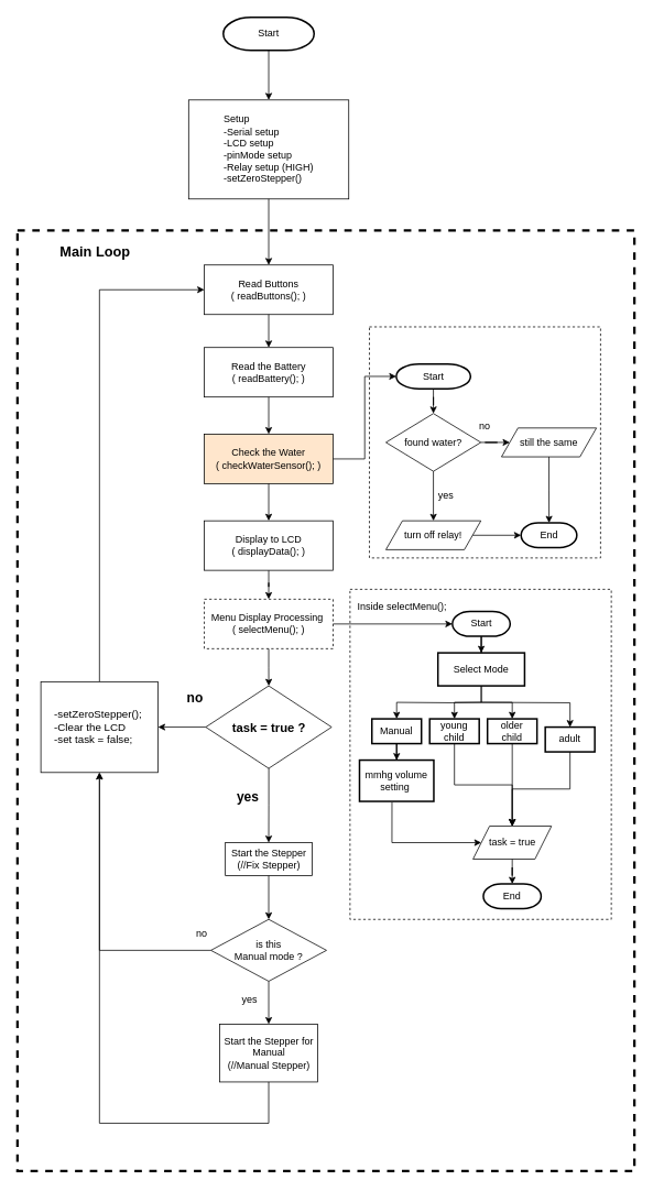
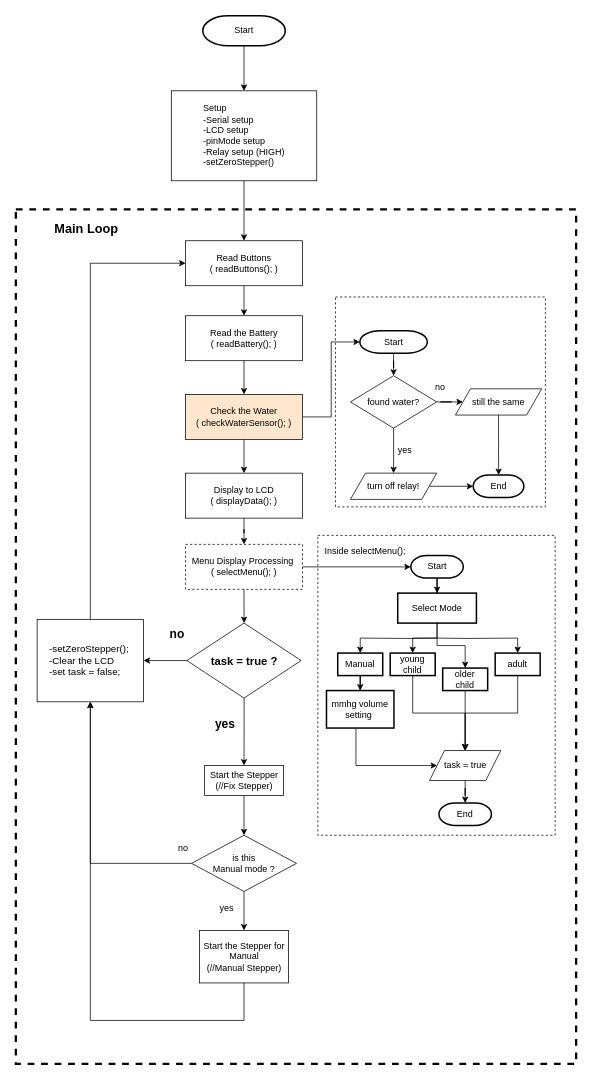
- <mxCell id="40" value="older &lt;br&gt;child" style="whiteSpace=wrap;html=1;strokeWidth=2;" vertex="1" parent="2"><mxGeometry x="541" y="850" width="60" height="30" as="geometry" /></mxCell>
+ <mxCell id="40" value="older &lt;br&gt;child" style="whiteSpace=wrap;html=1;strokeWidth=2;" vertex="1" parent="2"><mxGeometry x="541" y="870" width="60" height="30" as="geometry" /></mxCell>
- <mxCell id="42" value="adult" style="whiteSpace=wrap;html=1;strokeWidth=2;" vertex="1" parent="2"><mxGeometry x="611" y="860" width="60" height="30" as="geometry" /></mxCell>
+ <mxCell id="42" value="adult" style="whiteSpace=wrap;html=1;strokeWidth=2;" vertex="1" parent="2"><mxGeometry x="611" y="850" width="60" height="30" as="geometry" /></mxCell>
